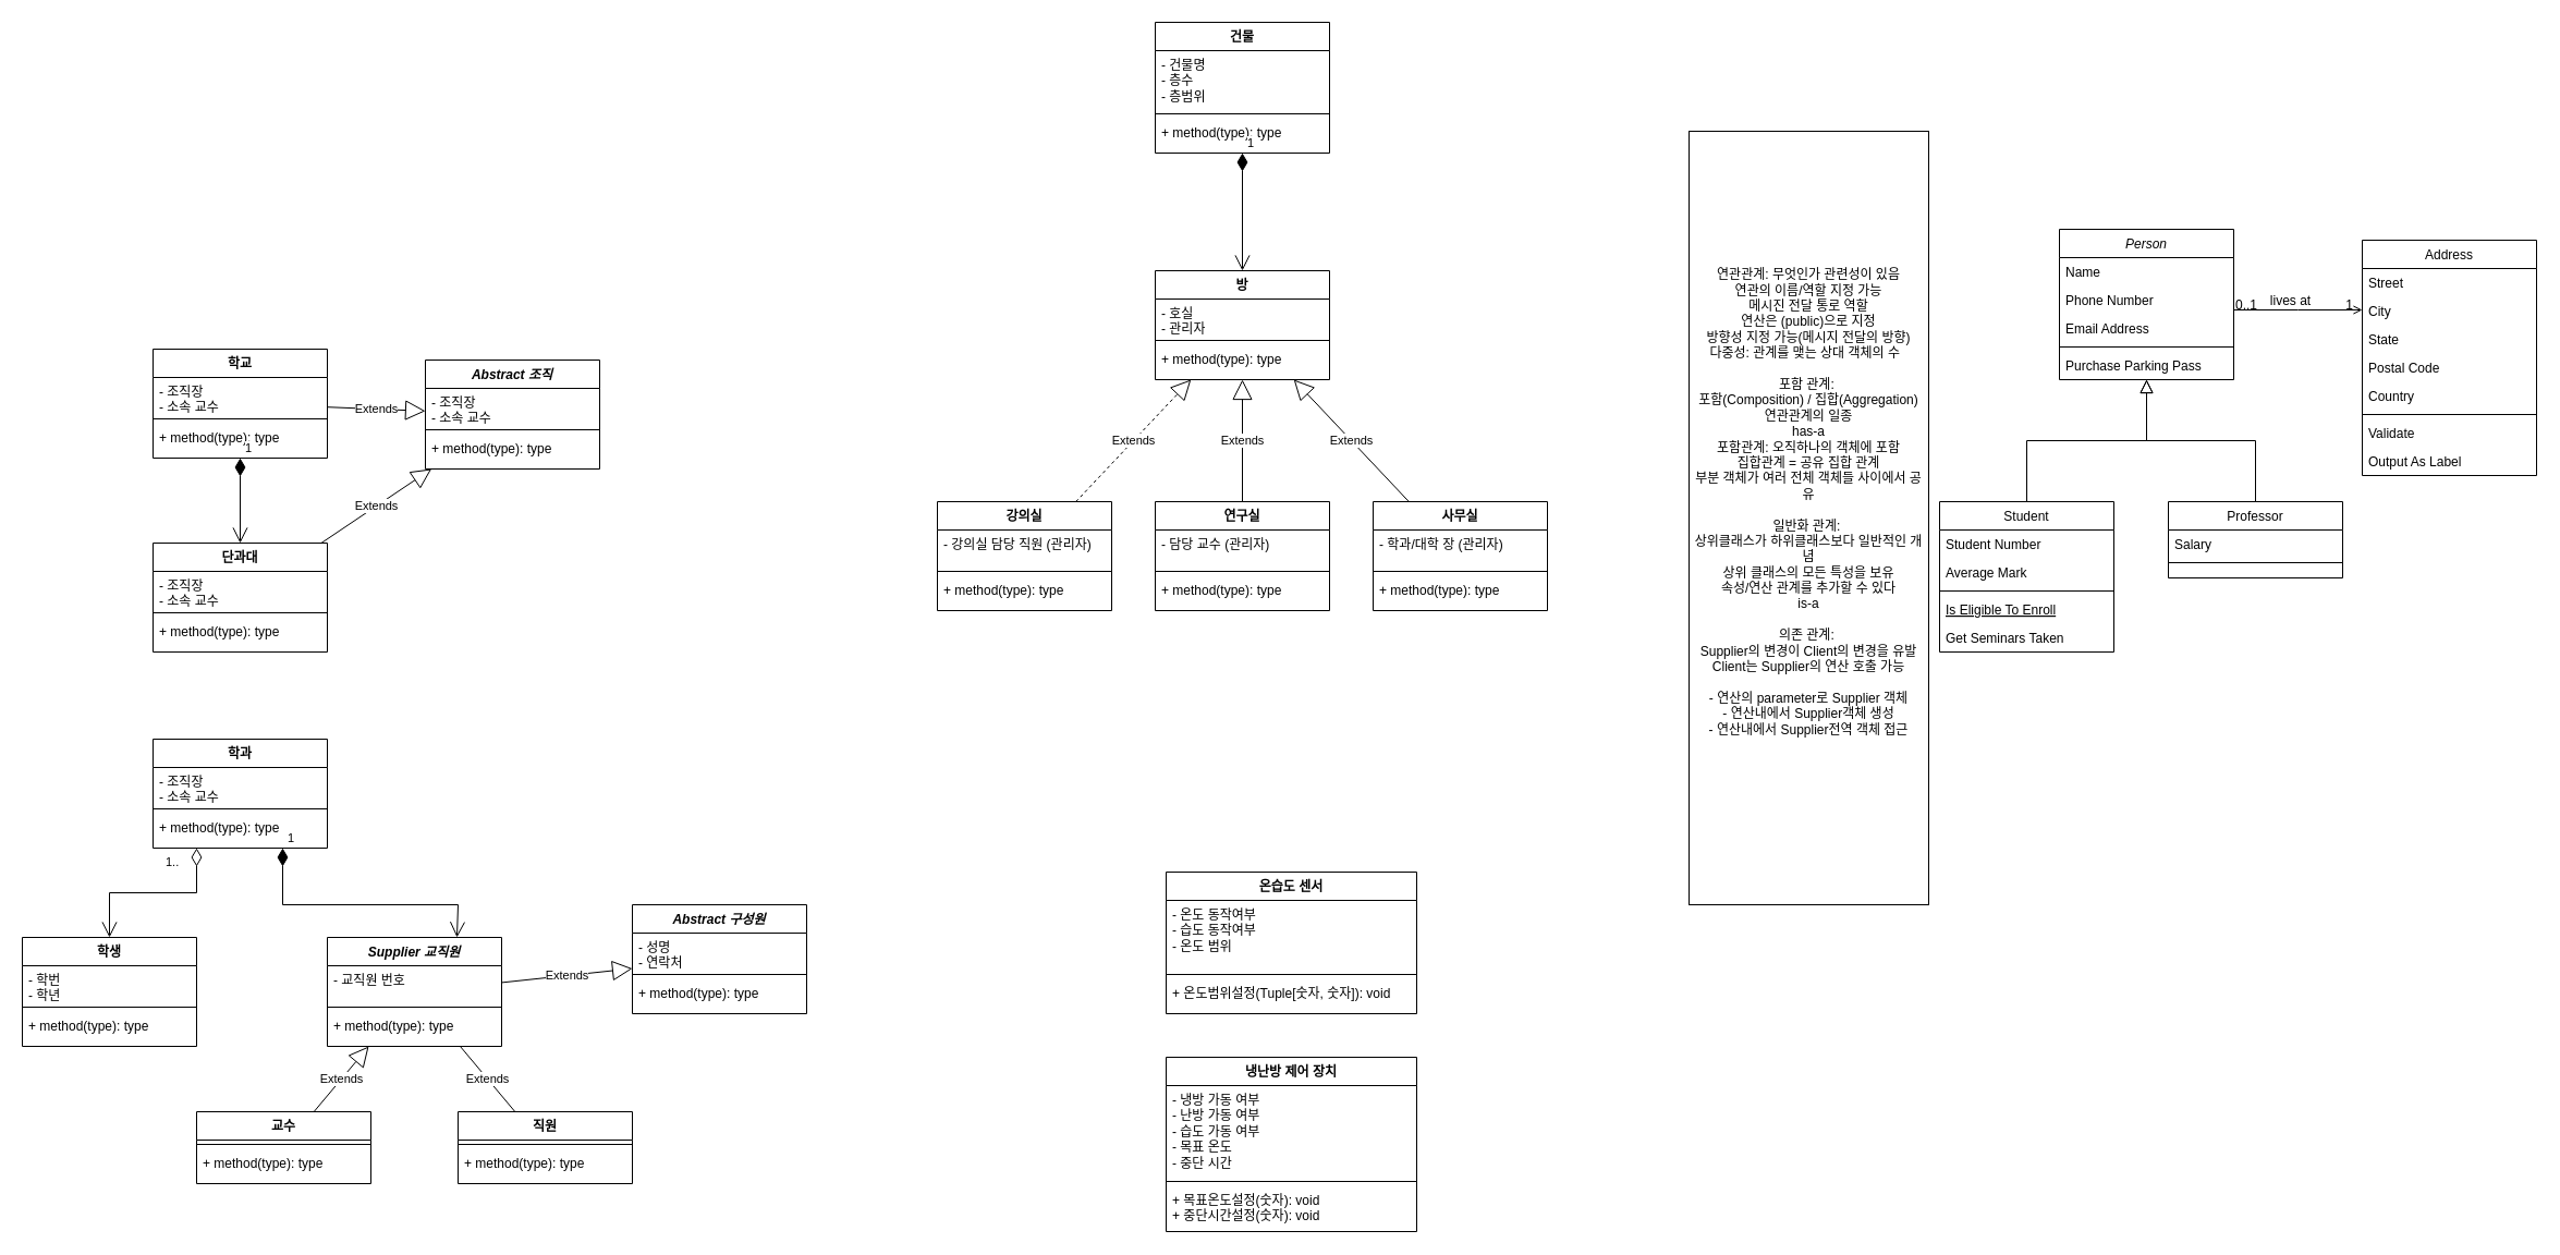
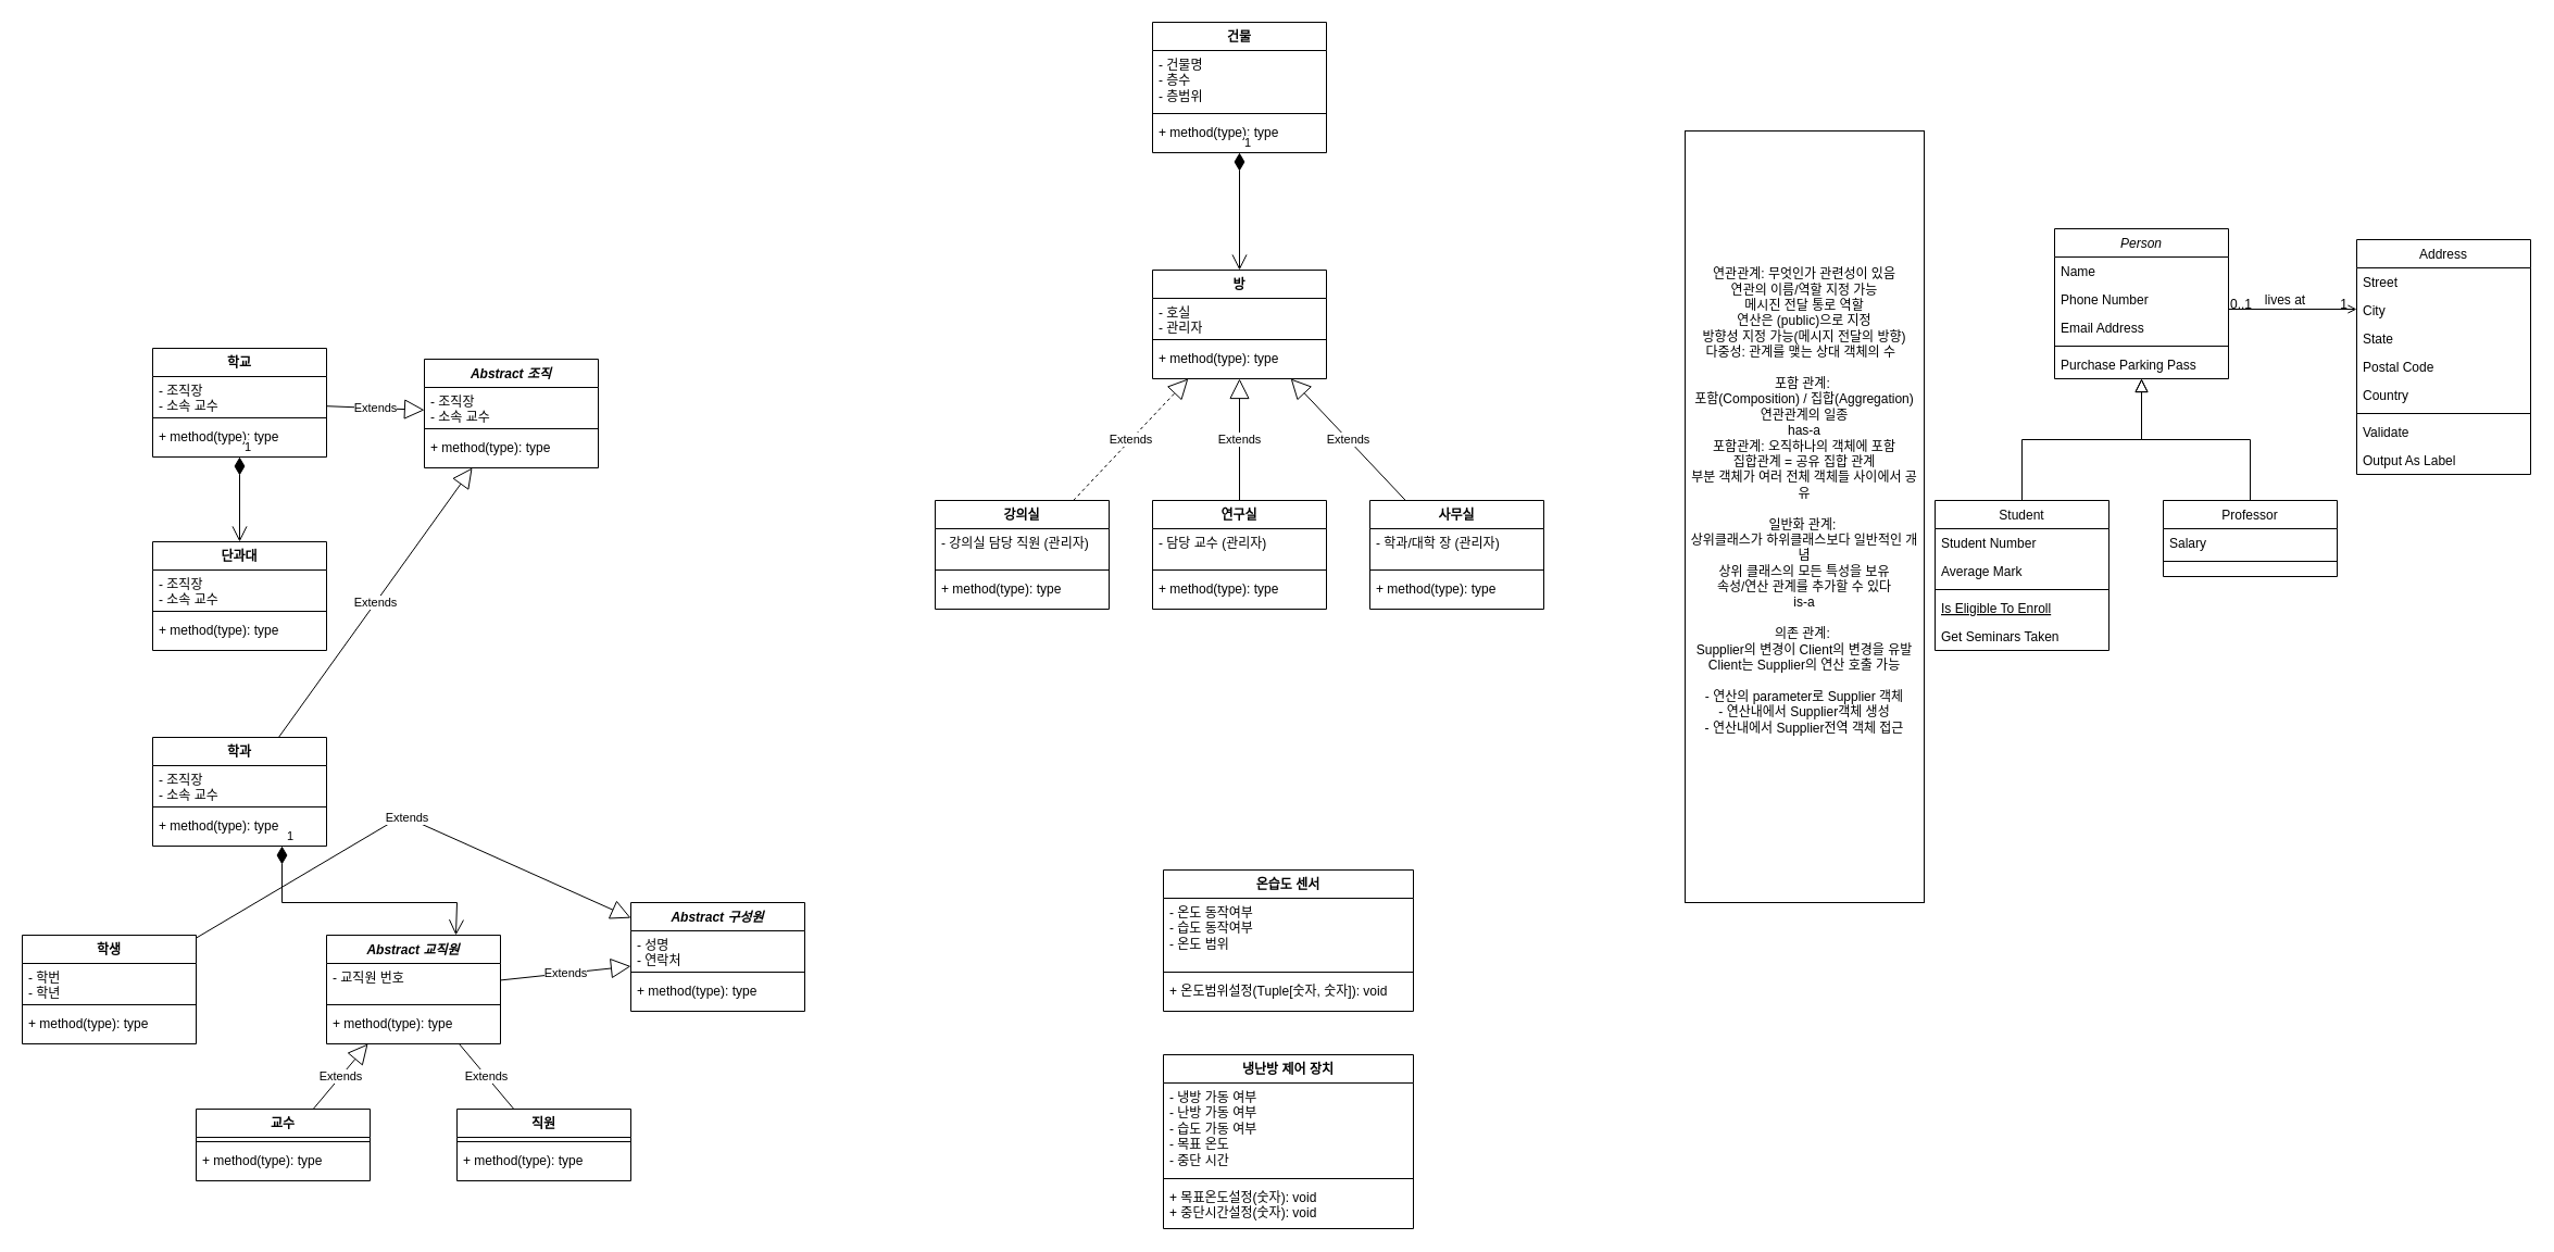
- <mxCell id="69" value="Extends" style="endArrow=block;endSize=16;endFill=0;html=1;rounded=0;" edge="1" parent="1" source="60" target="52"><mxGeometry width="160" relative="1" as="geometry"><mxPoint x="220.08" y="678" as="sourcePoint" /><mxPoint x="398.08" y="430" as="targetPoint" /><mxPoint as="offset" /></mxGeometry></mxCell>
+ <mxCell id="64" value="Extends" style="endArrow=block;endSize=16;endFill=0;html=1;rounded=0;" edge="1" source="65" parent="1" target="52"><mxGeometry width="160" relative="1" as="geometry"><mxPoint x="366" y="832" as="sourcePoint" /><mxPoint x="220" y="600" as="targetPoint" /><mxPoint as="offset" /></mxGeometry></mxCell>
+ <mxCell id="85" value="Extends" style="endArrow=block;endSize=16;endFill=0;html=1;rounded=0;" edge="1" source="76" target="72" parent="1"><mxGeometry x="-0.003" width="160" relative="1" as="geometry"><mxPoint x="484" y="898" as="sourcePoint" /><mxPoint x="586" y="830" as="targetPoint" /><Array as="points"><mxPoint x="370" y="750" /></Array><mxPoint as="offset" /></mxGeometry></mxCell>
- <mxCell id="100" value="1.." style="endArrow=open;html=1;endSize=12;startArrow=diamondThin;startSize=14;startFill=0;edgeStyle=orthogonalEdgeStyle;align=left;verticalAlign=bottom;rounded=0;" edge="1" parent="1" source="65" target="76"><mxGeometry x="-0.123" y="-19" relative="1" as="geometry"><mxPoint x="70" y="750" as="sourcePoint" /><mxPoint x="110" y="842" as="targetPoint" /><Array as="points"><mxPoint x="180" y="819" /><mxPoint x="100" y="819" /></Array><mxPoint as="offset" /></mxGeometry></mxCell>
- <mxCell id="80" value="&lt;i&gt;Supplier 교직원&lt;/i&gt;" style="swimlane;fontStyle=1;align=center;verticalAlign=top;childLayout=stackLayout;horizontal=1;startSize=26;horizontalStack=0;resizeParent=1;resizeParentMax=0;resizeLast=0;collapsible=1;marginBottom=0;whiteSpace=wrap;html=1;" vertex="1" parent="1"><mxGeometry x="300" y="860" width="160" height="100" as="geometry" /></mxCell>
+ <mxCell id="80" value="&lt;i&gt;Abstract 교직원&lt;/i&gt;" style="swimlane;fontStyle=1;align=center;verticalAlign=top;childLayout=stackLayout;horizontal=1;startSize=26;horizontalStack=0;resizeParent=1;resizeParentMax=0;resizeLast=0;collapsible=1;marginBottom=0;whiteSpace=wrap;html=1;" vertex="1" parent="1"><mxGeometry x="300" y="860" width="160" height="100" as="geometry" /></mxCell>
